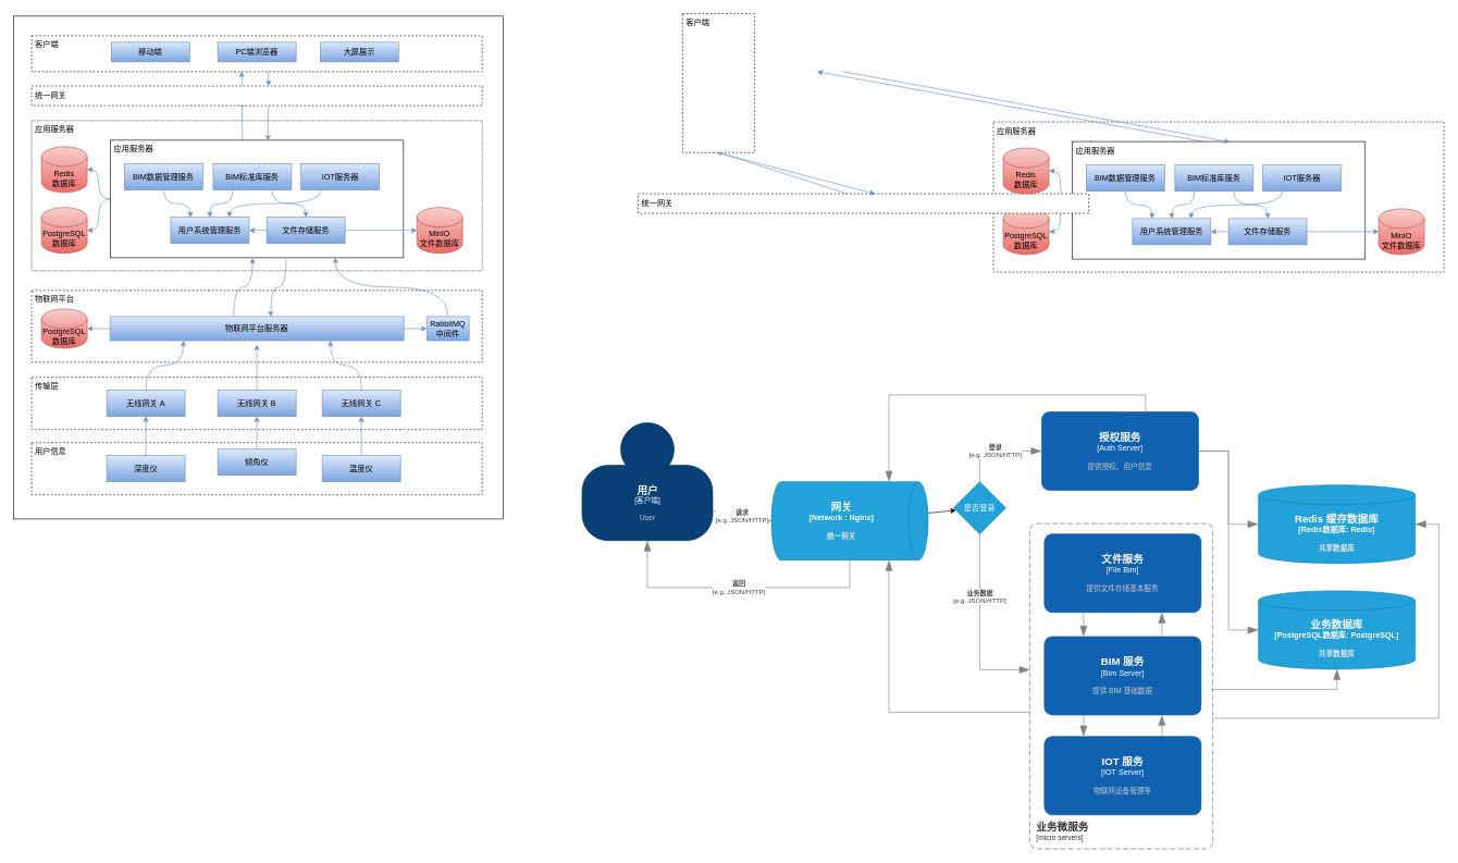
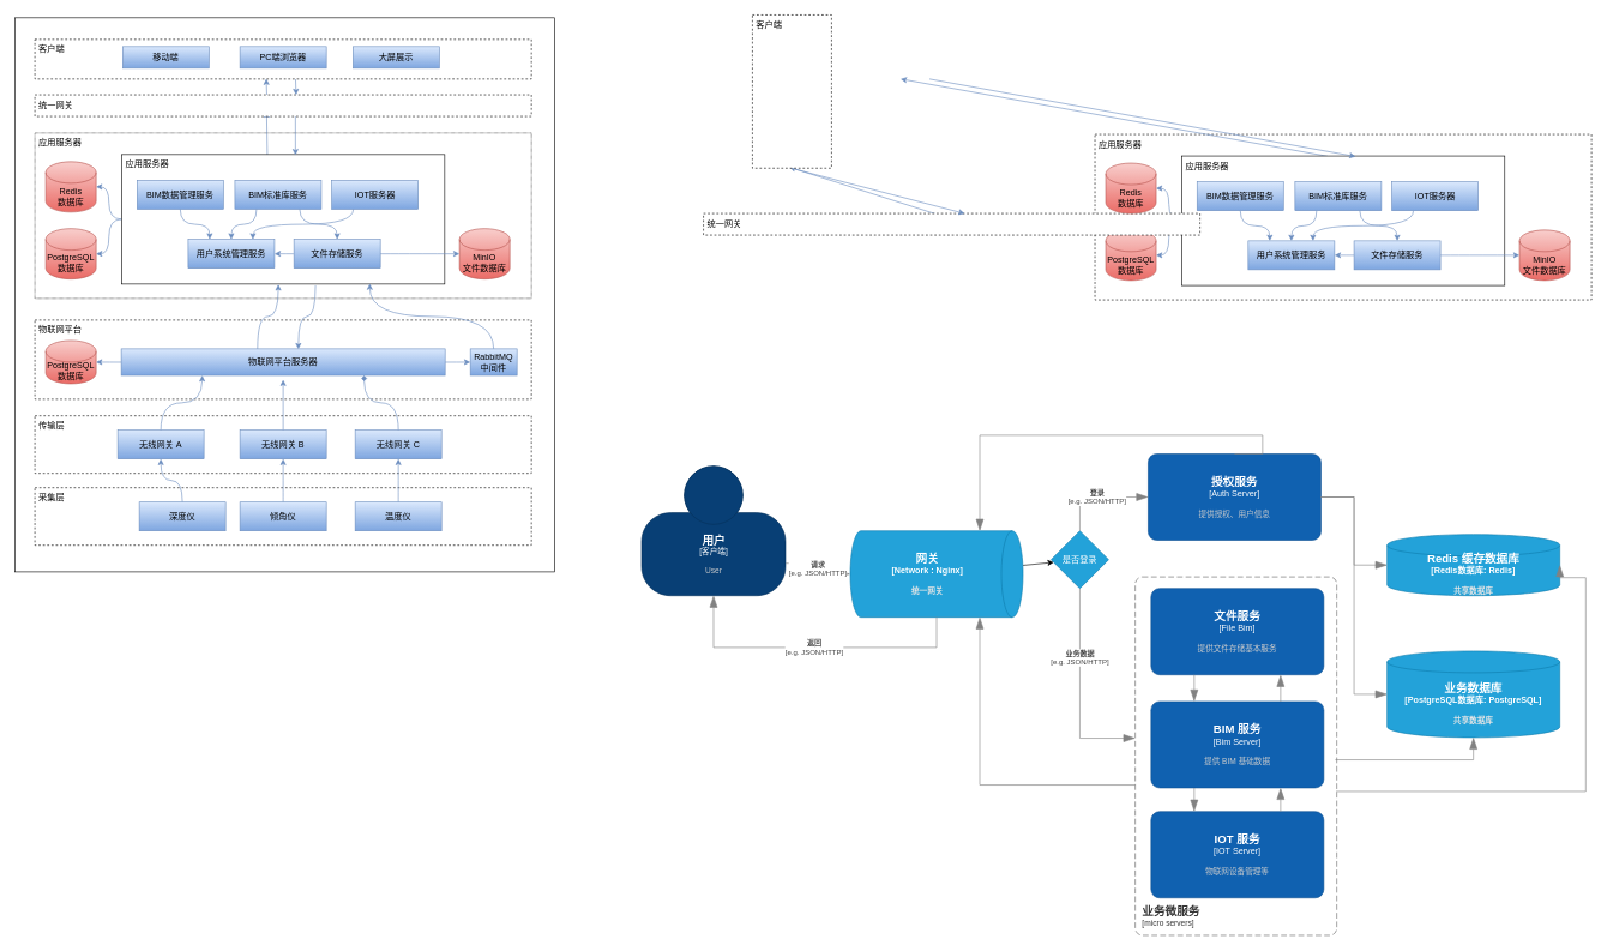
- <mxCell id="41" style="edgeStyle=orthogonalEdgeStyle;curved=1;html=1;entryX=0.75;entryY=1;entryDx=0;entryDy=0;exitX=0.5;exitY=0;exitDx=0;exitDy=0;fillColor=#dae8fc;strokeColor=#6c8ebf;gradientColor=#7ea6e0;" parent="1" source="42" target="26" edge="1"><mxGeometry relative="1" as="geometry" /></mxCell>
+ <mxCell id="41" style="edgeStyle=orthogonalEdgeStyle;curved=1;html=1;entryX=0.75;entryY=1;entryDx=0;entryDy=0;exitX=0.5;exitY=0;exitDx=0;exitDy=0;fillColor=#dae8fc;strokeColor=#6c8ebf;gradientColor=#7ea6e0;endArrow=diamond;" parent="1" source="42" target="26" edge="1"><mxGeometry relative="1" as="geometry" /></mxCell>
- <mxCell id="44" value="&amp;nbsp;用户信息" style="rounded=0;whiteSpace=wrap;html=1;verticalAlign=top;align=left;dashed=1;" parent="1" vertex="1"><mxGeometry x="48" y="677" width="690" height="80" as="geometry" /></mxCell>
+ <mxCell id="44" value="&amp;nbsp;采集层" style="rounded=0;whiteSpace=wrap;html=1;verticalAlign=top;align=left;dashed=1;" parent="1" vertex="1"><mxGeometry x="48" y="677" width="690" height="80" as="geometry" /></mxCell>
- <mxCell id="48" value="倾角仪" style="rounded=0;whiteSpace=wrap;html=1;fillColor=#dae8fc;strokeColor=#6c8ebf;gradientColor=#7ea6e0;" parent="1" vertex="1"><mxGeometry x="333" y="687" width="120" height="40" as="geometry" /></mxCell>
+ <mxCell id="48" value="倾角仪" style="rounded=0;whiteSpace=wrap;html=1;fillColor=#dae8fc;strokeColor=#6c8ebf;gradientColor=#7ea6e0;" parent="1" vertex="1"><mxGeometry x="333" y="697" width="120" height="40" as="geometry" /></mxCell>
- <mxCell id="46" value="深度仪" style="rounded=0;whiteSpace=wrap;html=1;fillColor=#dae8fc;strokeColor=#6c8ebf;gradientColor=#7ea6e0;" parent="1" vertex="1"><mxGeometry x="163" y="697" width="120" height="40" as="geometry" /></mxCell>
+ <mxCell id="46" value="深度仪" style="rounded=0;whiteSpace=wrap;html=1;fillColor=#dae8fc;strokeColor=#6c8ebf;gradientColor=#7ea6e0;" parent="1" vertex="1"><mxGeometry x="193" y="697" width="120" height="40" as="geometry" /></mxCell>
- <mxCell id="82" value="&lt;font style=&quot;font-size: 16px&quot;&gt;&lt;b&gt;Redis 缓存数据库&lt;/font&gt;&lt;div&gt;[Redis数据库:&amp;nbsp;Redis]&lt;/div&gt;&lt;br&gt;&lt;div&gt;&lt;font style=&quot;font-size: 11px&quot;&gt;&lt;font color=&quot;#E6E6E6&quot;&gt;共享数据库&lt;/font&gt;&lt;/div&gt;" style="shape=cylinder3;size=15;whiteSpace=wrap;html=1;boundedLbl=1;rounded=0;labelBackgroundColor=none;fillColor=#23A2D9;fontSize=12;fontColor=#ffffff;align=center;strokeColor=#0E7DAD;metaEdit=1;points=[[0.5,0,0],[1,0.25,0],[1,0.5,0],[1,0.75,0],[0.5,1,0],[0,0.75,0],[0,0.5,0],[0,0.25,0]];resizable=0;" vertex="1" parent="1"><mxGeometry x="1927" y="742" width="240" height="120" as="geometry" /></mxCell>
+ <mxCell id="82" value="&lt;font style=&quot;font-size: 16px&quot;&gt;&lt;b&gt;Redis 缓存数据库&lt;/font&gt;&lt;div&gt;[Redis数据库:&amp;nbsp;Redis]&lt;/div&gt;&lt;br&gt;&lt;div&gt;&lt;font style=&quot;font-size: 11px&quot;&gt;&lt;font color=&quot;#E6E6E6&quot;&gt;共享数据库&lt;/font&gt;&lt;/div&gt;" style="shape=cylinder3;size=15;whiteSpace=wrap;html=1;boundedLbl=1;rounded=0;labelBackgroundColor=none;fillColor=#23A2D9;fontSize=12;fontColor=#ffffff;align=center;strokeColor=#0E7DAD;metaEdit=1;points=[[0.5,0,0],[1,0.25,0],[1,0.5,0],[1,0.75,0],[0.5,1,0],[0,0.75,0],[0,0.5,0],[0,0.25,0]];resizable=0;" vertex="1" parent="1"><mxGeometry x="1927" y="742" width="240" height="85" as="geometry" /></mxCell>
